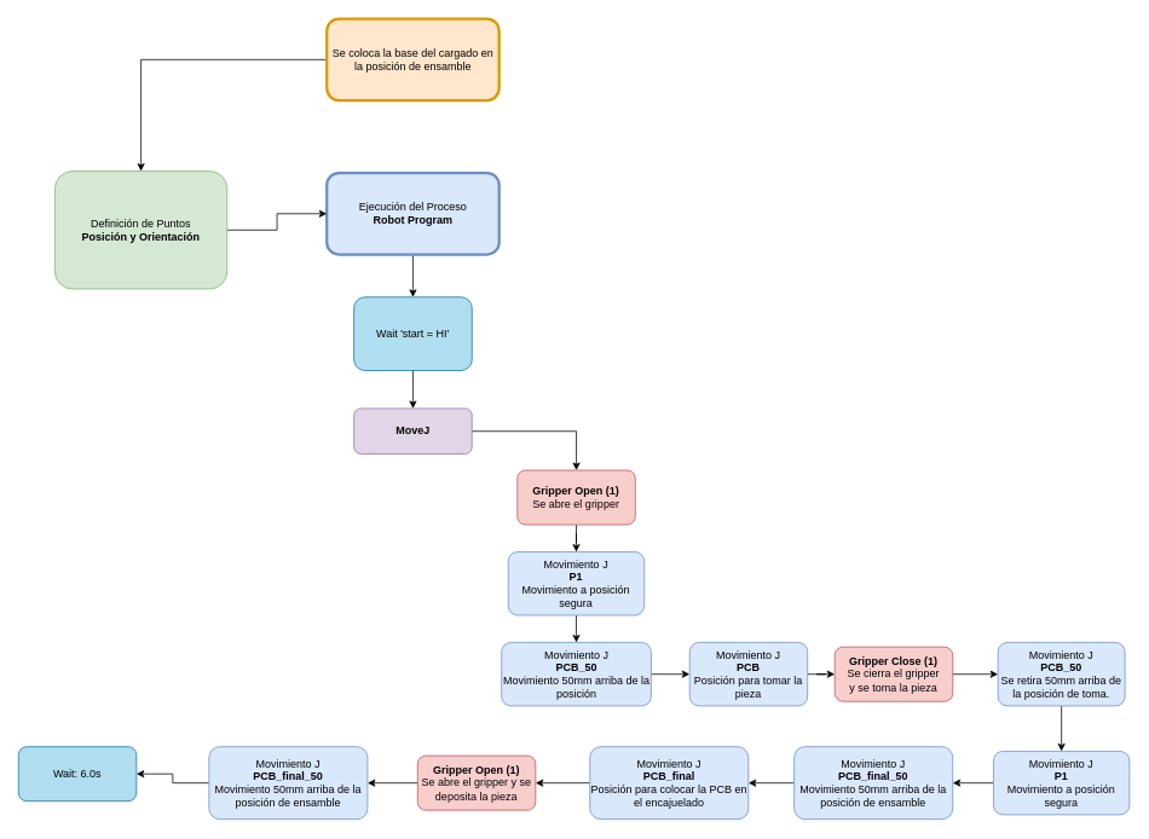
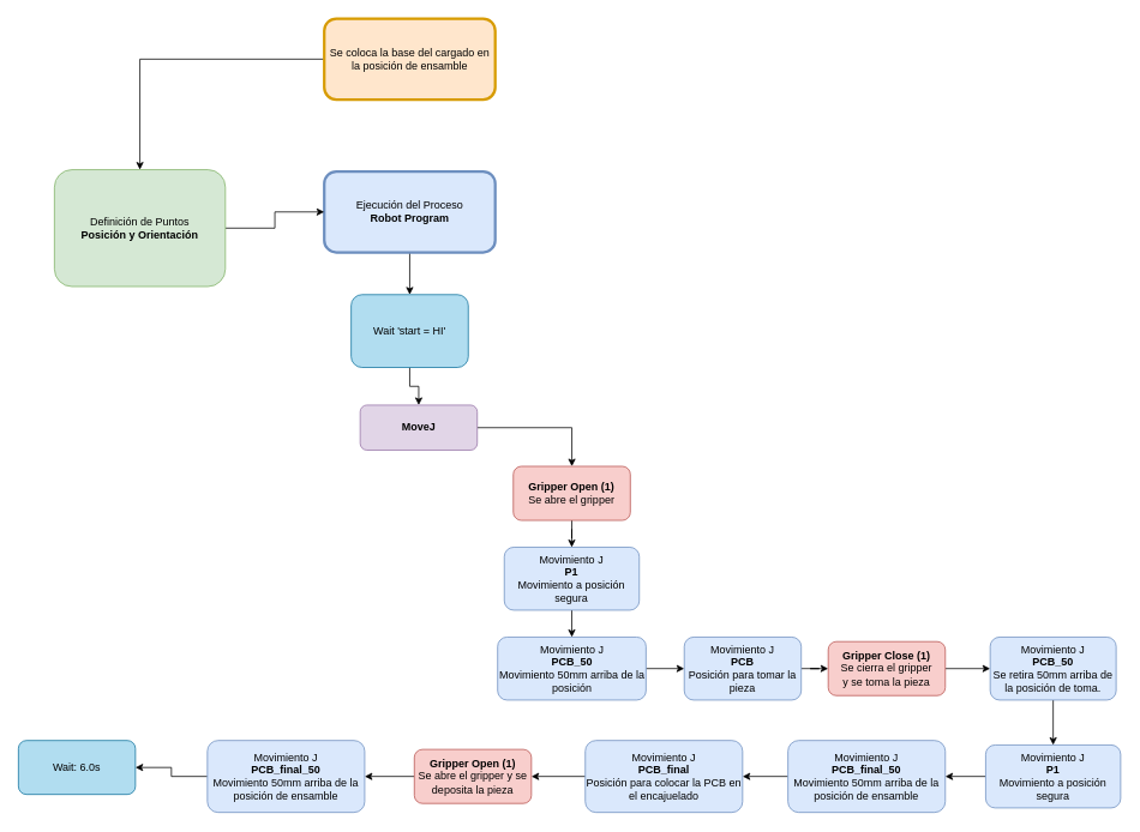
- <mxCell id="7" value="&lt;b&gt;MoveJ&lt;/b&gt;" style="whiteSpace=wrap;html=1;rounded=1;glass=0;strokeWidth=1;shadow=0;fillColor=#e1d5e7;strokeColor=#9673a6;" vertex="1" parent="1"><mxGeometry x="389.83" y="449.89" width="130.11" height="50.11" as="geometry" /></mxCell>
+ <mxCell id="7" value="&lt;b&gt;MoveJ&lt;/b&gt;" style="whiteSpace=wrap;html=1;rounded=1;glass=0;strokeWidth=1;shadow=0;fillColor=#e1d5e7;strokeColor=#9673a6;" vertex="1" parent="1"><mxGeometry x="399.83" y="449.89" width="130.11" height="50.11" as="geometry" /></mxCell>
